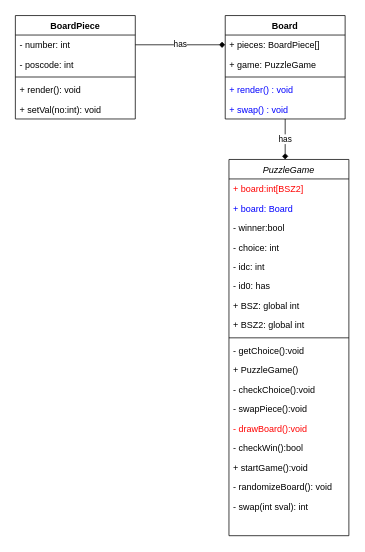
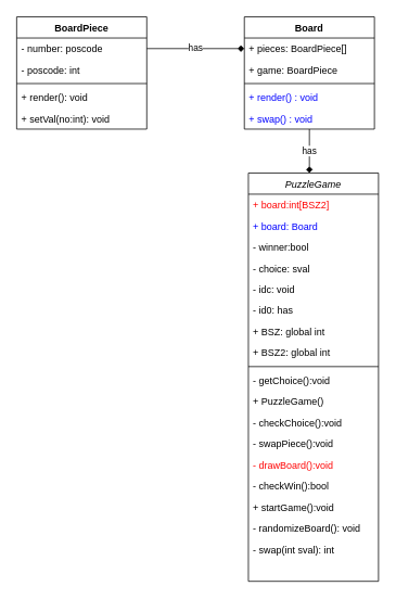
- <mxCell id="10" value="- number: int" style="text;strokeColor=none;fillColor=none;align=left;verticalAlign=top;spacingLeft=4;spacingRight=4;overflow=hidden;rotatable=0;points=[[0,0.5],[1,0.5]];portConstraint=eastwest;" parent="9" vertex="1"><mxGeometry y="26" width="160" height="26" as="geometry" /></mxCell>
+ <mxCell id="10" value="- number: poscode" style="text;strokeColor=none;fillColor=none;align=left;verticalAlign=top;spacingLeft=4;spacingRight=4;overflow=hidden;rotatable=0;points=[[0,0.5],[1,0.5]];portConstraint=eastwest;" parent="9" vertex="1"><mxGeometry y="26" width="160" height="26" as="geometry" /></mxCell>
- <mxCell id="5" value="+ game: PuzzleGame" style="text;strokeColor=none;fillColor=none;align=left;verticalAlign=top;spacingLeft=4;spacingRight=4;overflow=hidden;rotatable=0;points=[[0,0.5],[1,0.5]];portConstraint=eastwest;" vertex="1" parent="3"><mxGeometry y="52" width="160" height="26" as="geometry" /></mxCell>
+ <mxCell id="5" value="+ game: BoardPiece" style="text;strokeColor=none;fillColor=none;align=left;verticalAlign=top;spacingLeft=4;spacingRight=4;overflow=hidden;rotatable=0;points=[[0,0.5],[1,0.5]];portConstraint=eastwest;" vertex="1" parent="3"><mxGeometry y="52" width="160" height="26" as="geometry" /></mxCell>
- <mxCell id="20" value="- choice: int" style="text;align=left;verticalAlign=top;spacingLeft=4;spacingRight=4;overflow=hidden;rotatable=0;points=[[0,0.5],[1,0.5]];portConstraint=eastwest;" vertex="1" parent="16"><mxGeometry y="104" width="160" height="26" as="geometry" /></mxCell>
+ <mxCell id="20" value="- choice: sval" style="text;align=left;verticalAlign=top;spacingLeft=4;spacingRight=4;overflow=hidden;rotatable=0;points=[[0,0.5],[1,0.5]];portConstraint=eastwest;" vertex="1" parent="16"><mxGeometry y="104" width="160" height="26" as="geometry" /></mxCell>
- <mxCell id="21" value="- idc: int" style="text;align=left;verticalAlign=top;spacingLeft=4;spacingRight=4;overflow=hidden;rotatable=0;points=[[0,0.5],[1,0.5]];portConstraint=eastwest;" vertex="1" parent="16"><mxGeometry y="130" width="160" height="26" as="geometry" /></mxCell>
+ <mxCell id="21" value="- idc: void" style="text;align=left;verticalAlign=top;spacingLeft=4;spacingRight=4;overflow=hidden;rotatable=0;points=[[0,0.5],[1,0.5]];portConstraint=eastwest;" vertex="1" parent="16"><mxGeometry y="130" width="160" height="26" as="geometry" /></mxCell>
